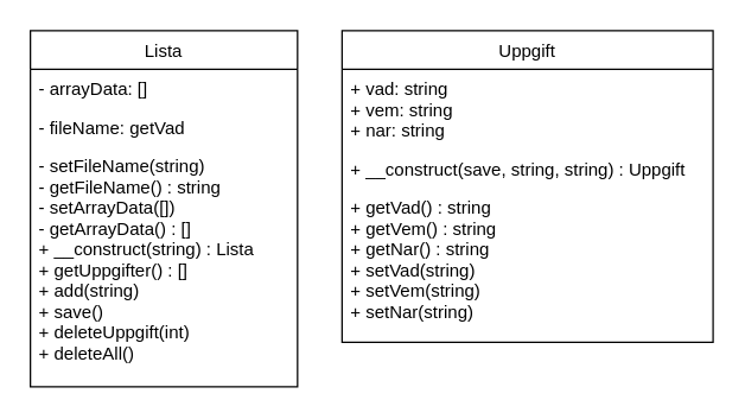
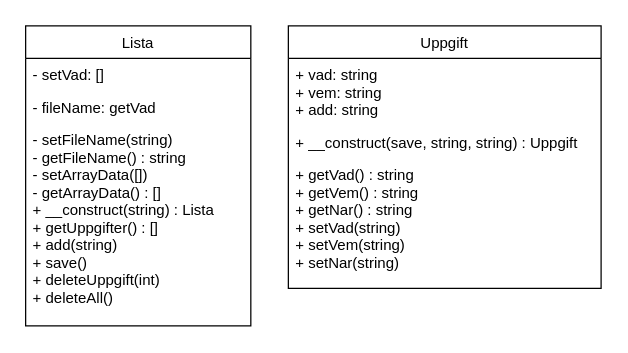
- <mxCell id="3" value="- arrayData: []" style="text;strokeColor=none;fillColor=none;align=left;verticalAlign=top;spacingLeft=4;spacingRight=4;overflow=hidden;rotatable=0;points=[[0,0.5],[1,0.5]];portConstraint=eastwest;" vertex="1" parent="2"><mxGeometry y="26" width="180" height="26" as="geometry" /></mxCell>
+ <mxCell id="3" value="- setVad: []" style="text;strokeColor=none;fillColor=none;align=left;verticalAlign=top;spacingLeft=4;spacingRight=4;overflow=hidden;rotatable=0;points=[[0,0.5],[1,0.5]];portConstraint=eastwest;" vertex="1" parent="2"><mxGeometry y="26" width="180" height="26" as="geometry" /></mxCell>
- <mxCell id="7" value="+ vad: string&#10;+ vem: string&#10;+ nar: string" style="text;strokeColor=none;fillColor=none;align=left;verticalAlign=top;spacingLeft=4;spacingRight=4;overflow=hidden;rotatable=0;points=[[0,0.5],[1,0.5]];portConstraint=eastwest;" vertex="1" parent="6"><mxGeometry y="26" width="250" height="54" as="geometry" /></mxCell>
+ <mxCell id="7" value="+ vad: string&#10;+ vem: string&#10;+ add: string" style="text;strokeColor=none;fillColor=none;align=left;verticalAlign=top;spacingLeft=4;spacingRight=4;overflow=hidden;rotatable=0;points=[[0,0.5],[1,0.5]];portConstraint=eastwest;" vertex="1" parent="6"><mxGeometry y="26" width="250" height="54" as="geometry" /></mxCell>
